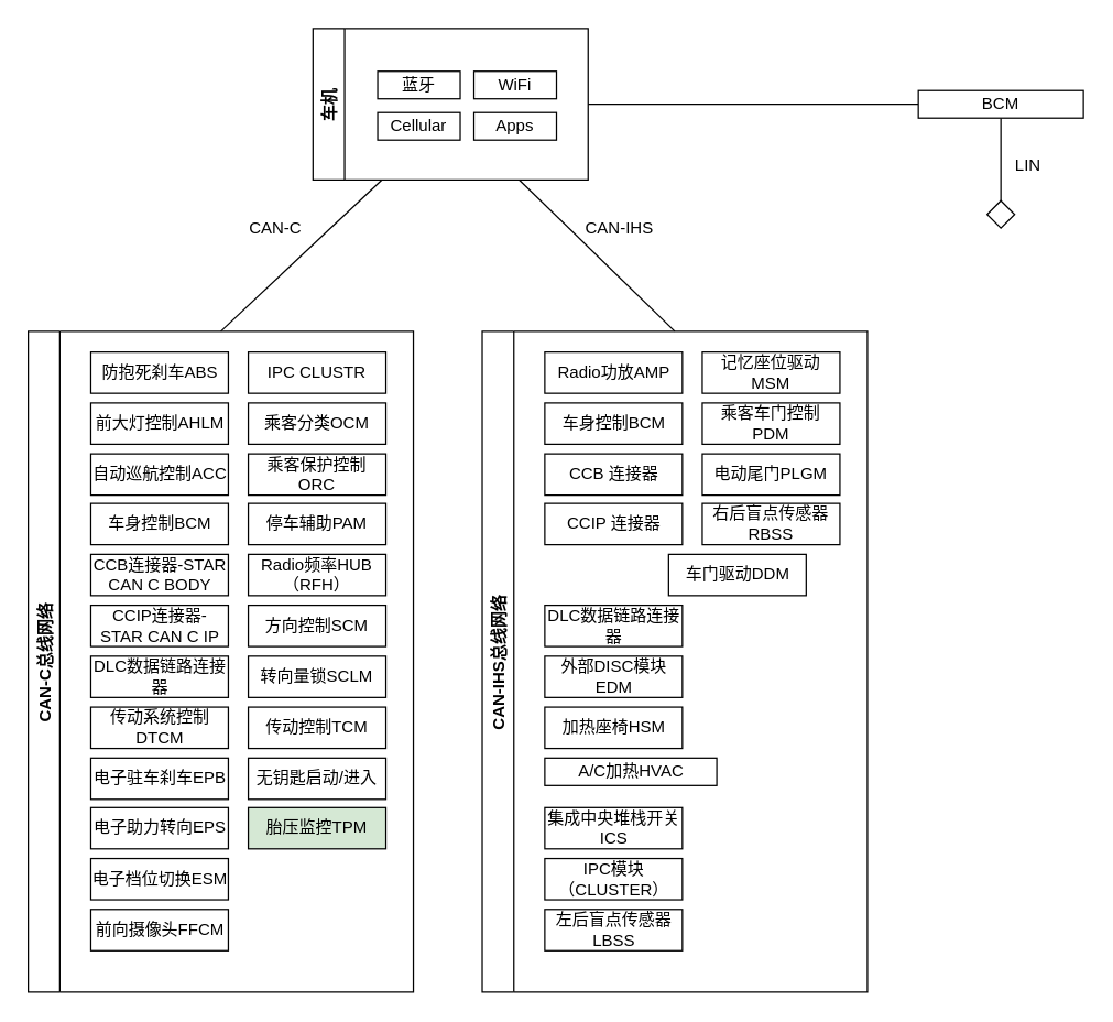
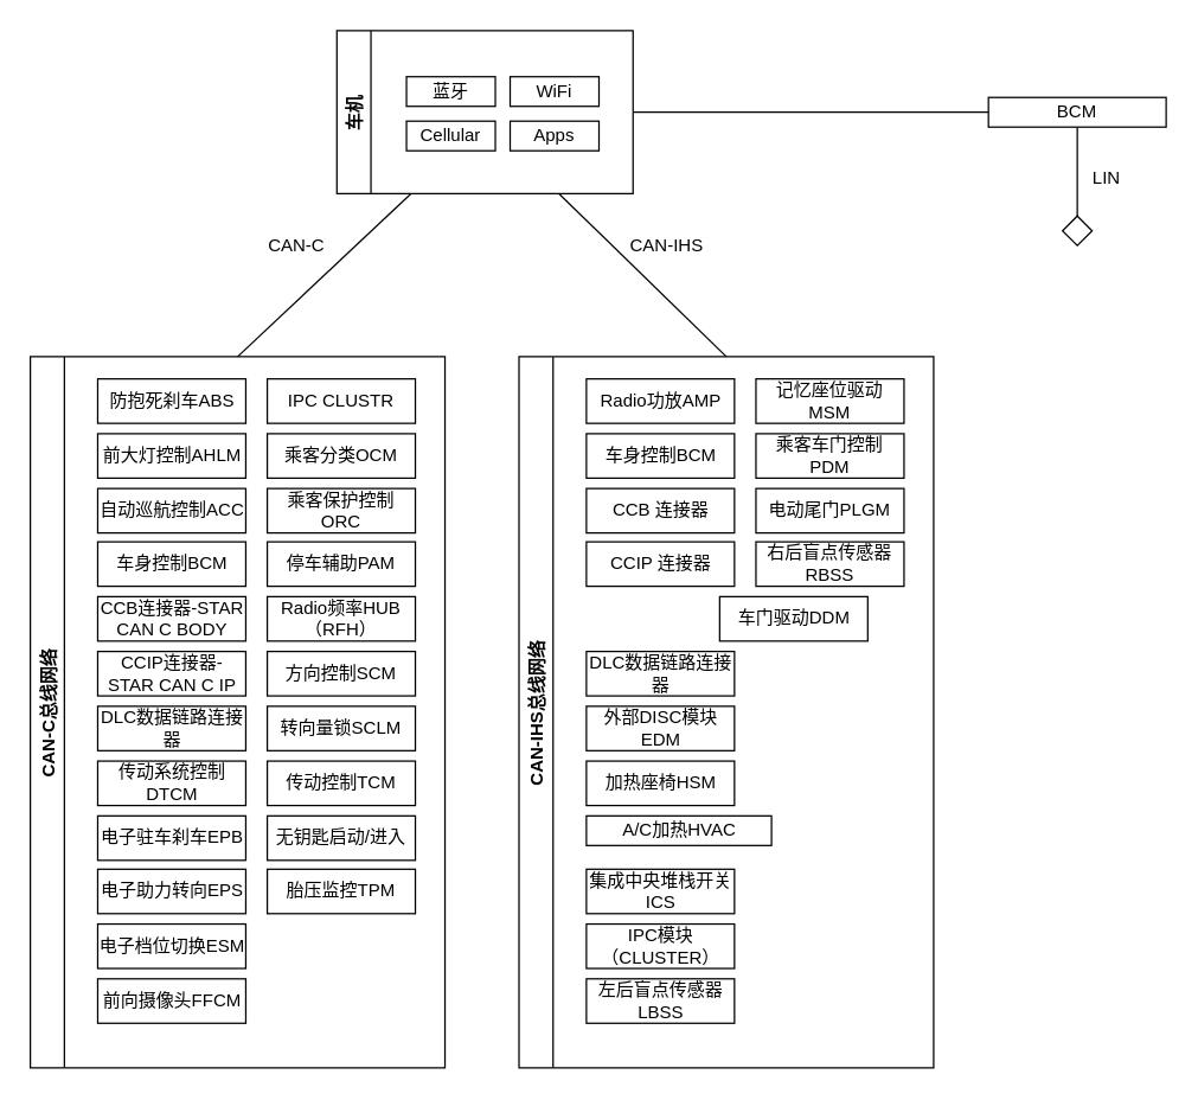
- <mxCell id="26" value="胎压监控TPM" style="rounded=0;whiteSpace=wrap;html=1;fillColor=#d5e8d4;" parent="4" vertex="1"><mxGeometry x="160" y="346" width="100" height="30" as="geometry" /></mxCell>
+ <mxCell id="26" value="胎压监控TPM" style="rounded=0;whiteSpace=wrap;html=1;" parent="4" vertex="1"><mxGeometry x="160" y="346" width="100" height="30" as="geometry" /></mxCell>
